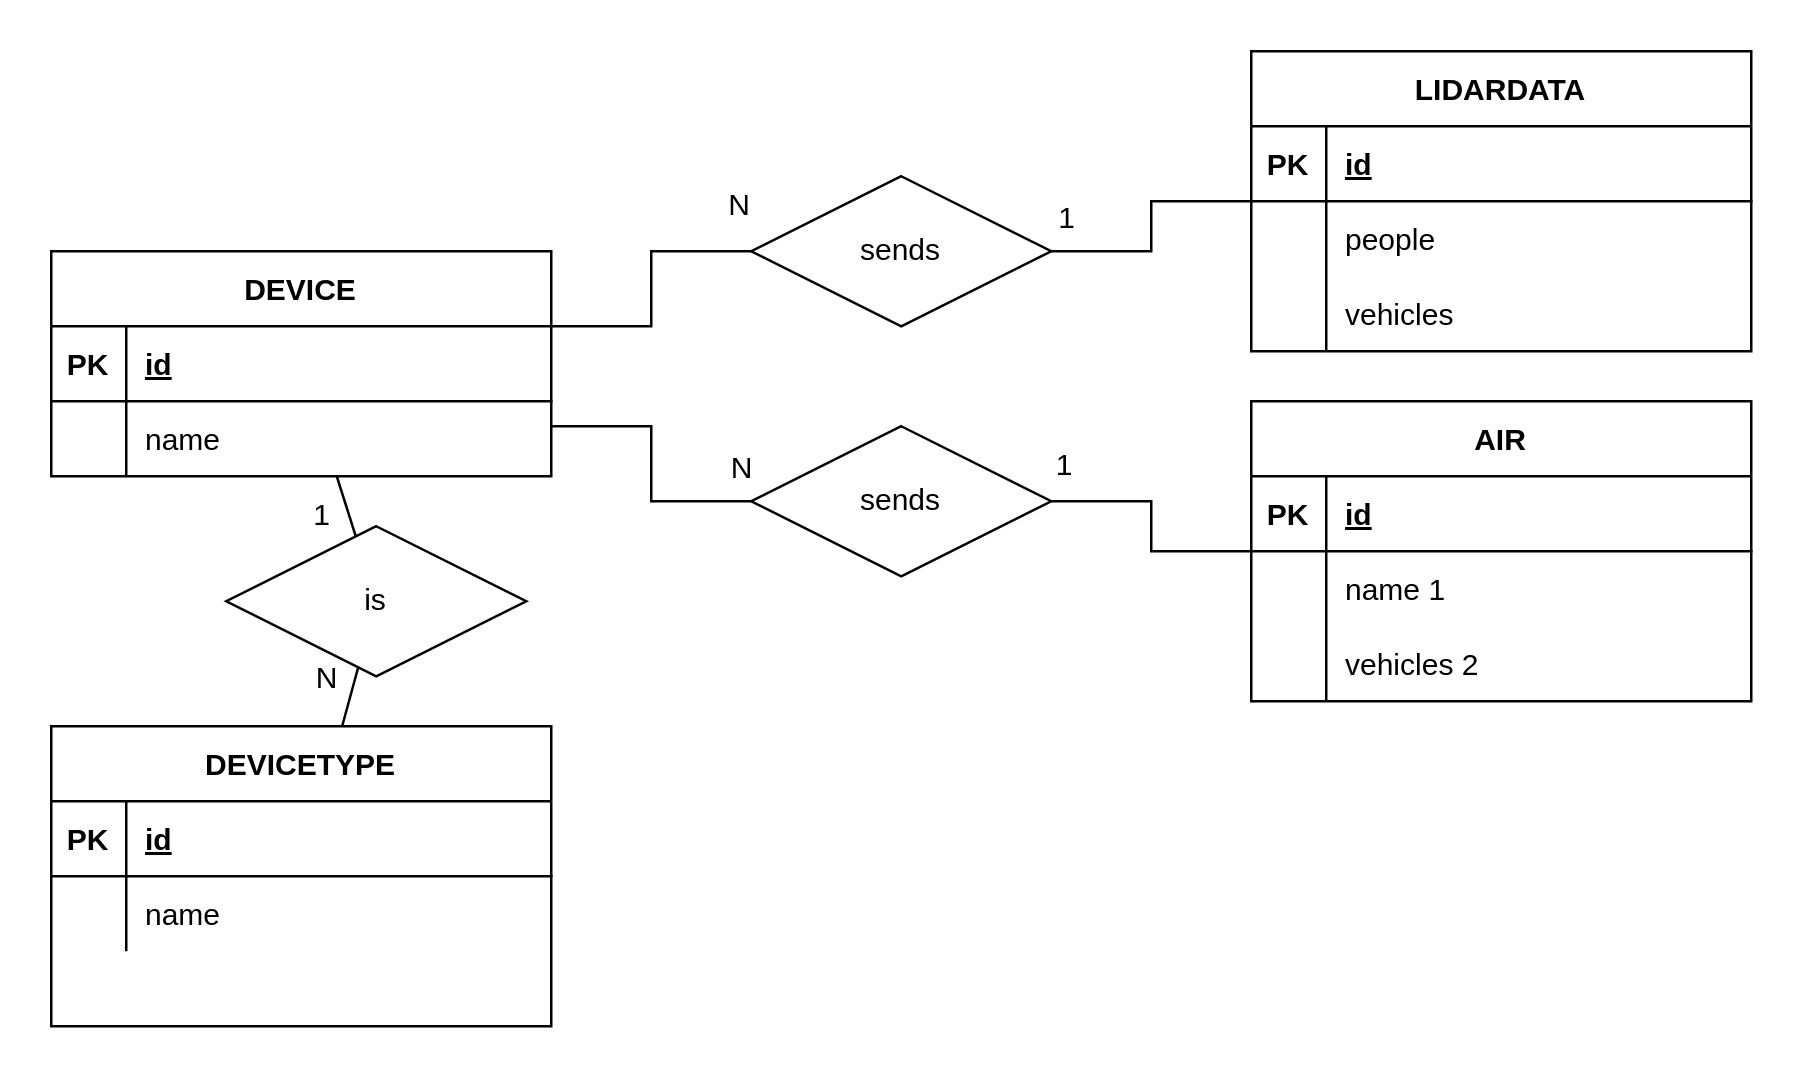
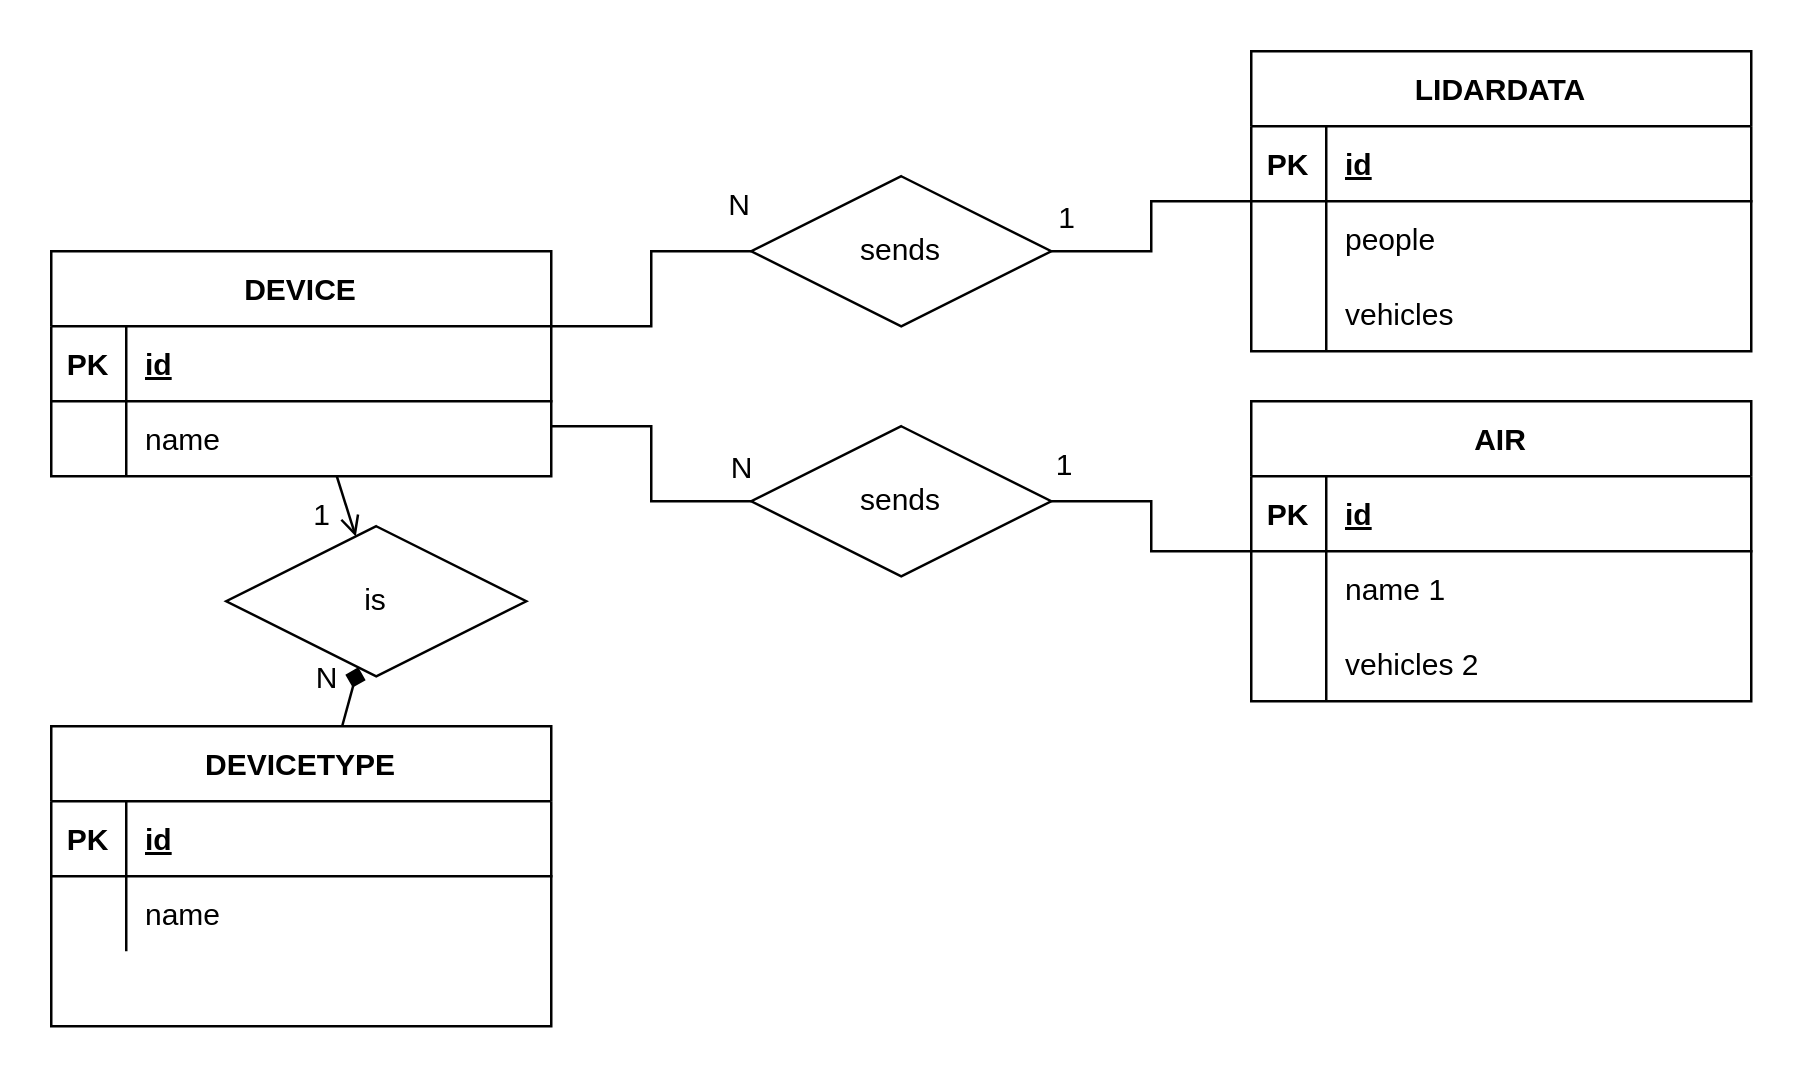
- <mxCell id="43" value="" style="endArrow=none;html=1;rounded=0;" parent="1" source="2" target="42" edge="1"><mxGeometry relative="1" as="geometry"><mxPoint x="550" y="350" as="sourcePoint" /><mxPoint x="710" y="350" as="targetPoint" /></mxGeometry></mxCell>
+ <mxCell id="43" value="" style="endArrow=open;html=1;rounded=0;" parent="1" source="2" target="42" edge="1"><mxGeometry relative="1" as="geometry"><mxPoint x="550" y="350" as="sourcePoint" /><mxPoint x="710" y="350" as="targetPoint" /></mxGeometry></mxCell>
- <mxCell id="45" value="" style="endArrow=none;html=1;rounded=0;" parent="1" source="9" target="42" edge="1"><mxGeometry relative="1" as="geometry"><mxPoint x="550" y="320" as="sourcePoint" /><mxPoint x="710" y="320" as="targetPoint" /></mxGeometry></mxCell>
+ <mxCell id="45" value="" style="endArrow=diamond;html=1;rounded=0;" parent="1" source="9" target="42" edge="1"><mxGeometry relative="1" as="geometry"><mxPoint x="550" y="320" as="sourcePoint" /><mxPoint x="710" y="320" as="targetPoint" /></mxGeometry></mxCell>
